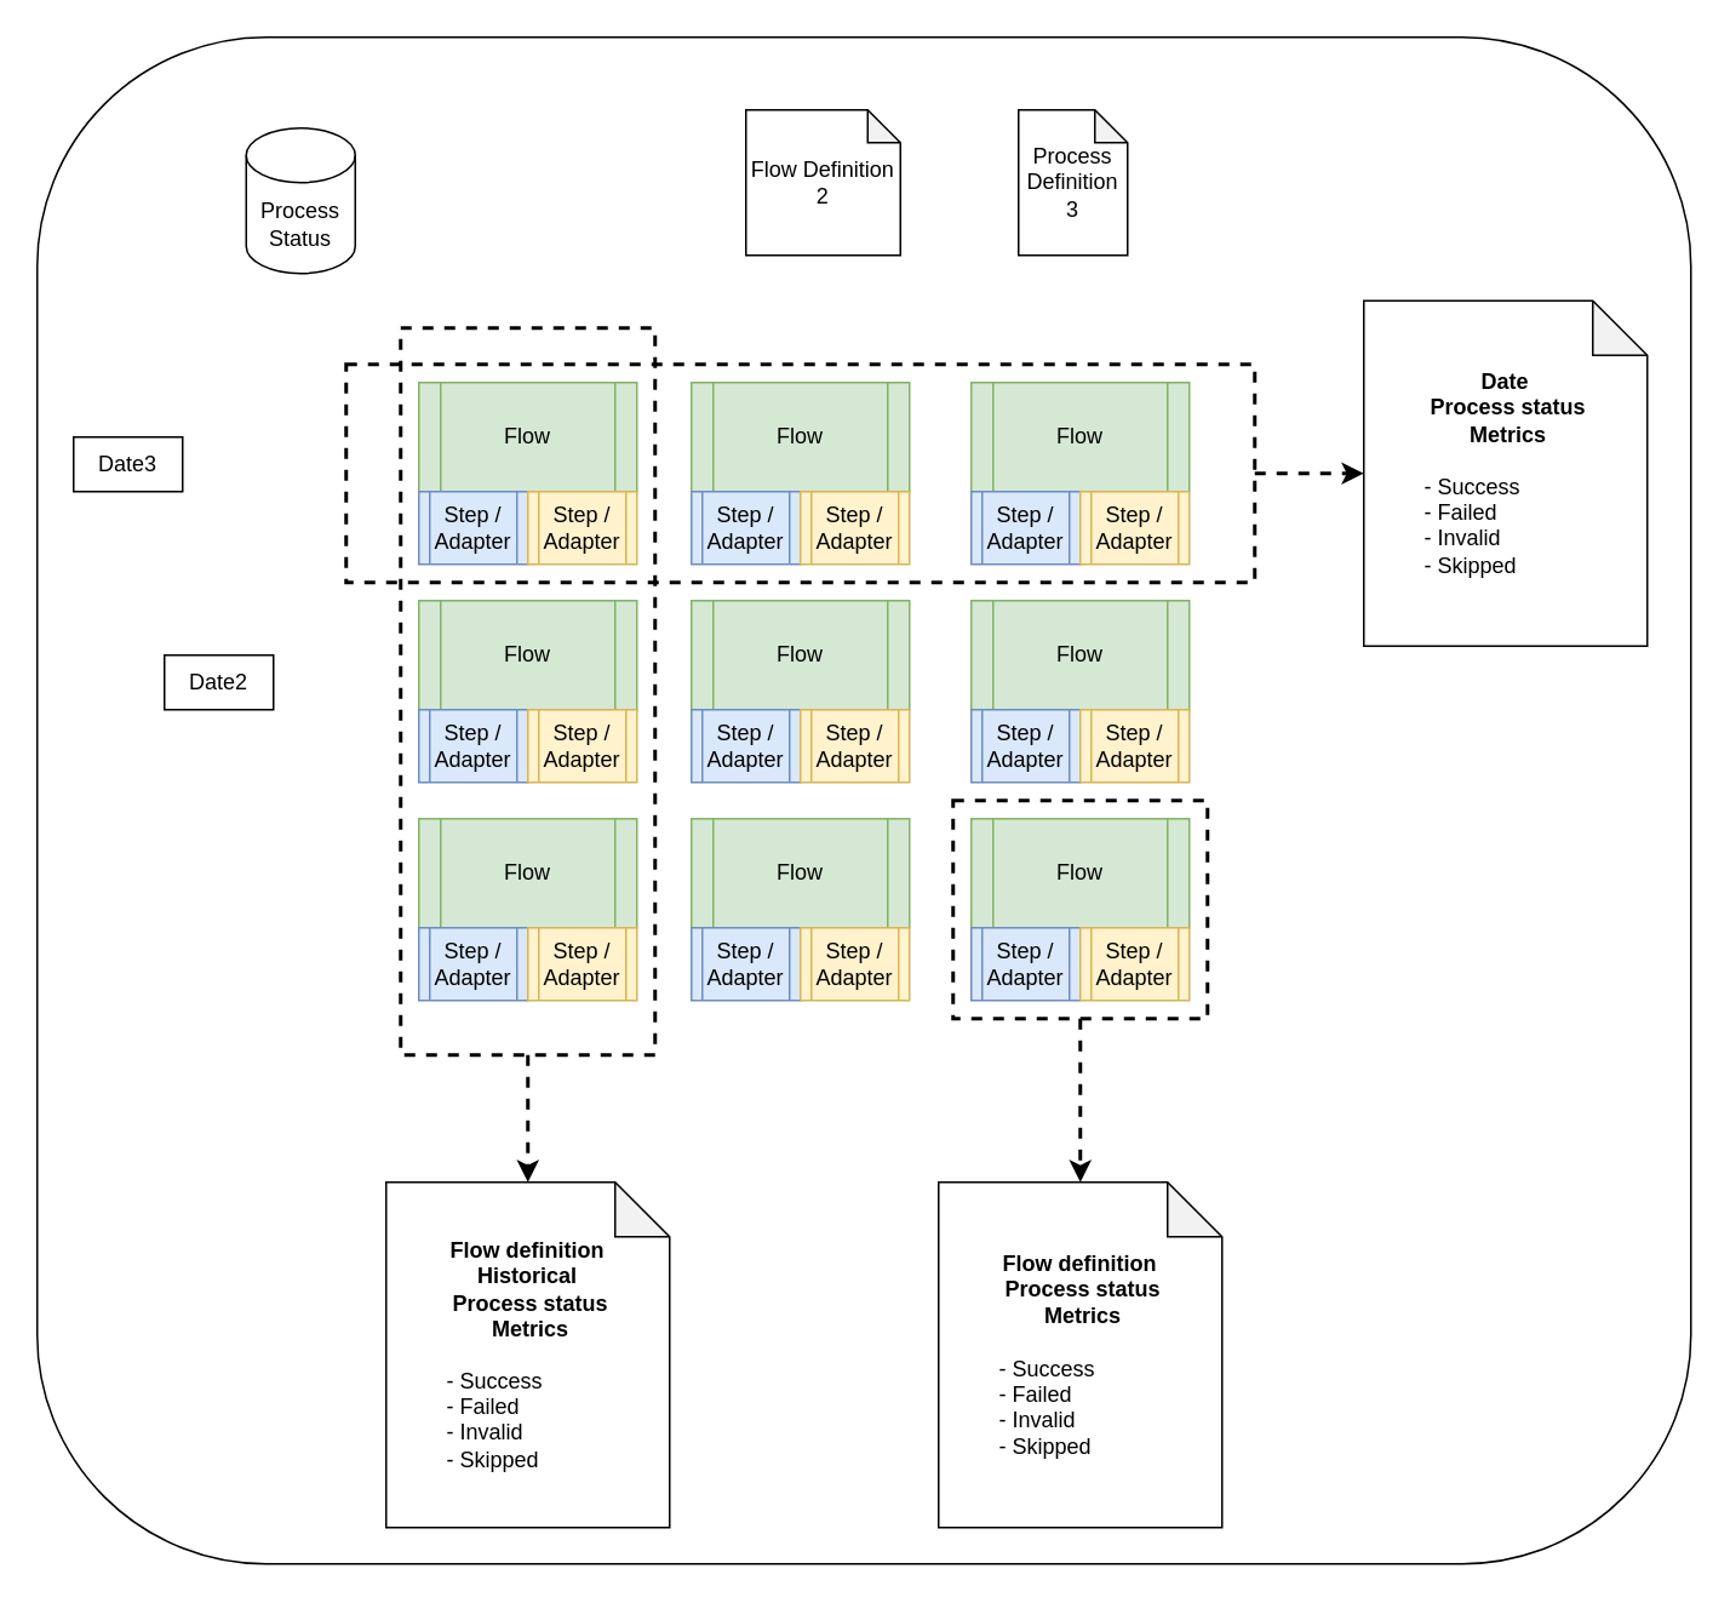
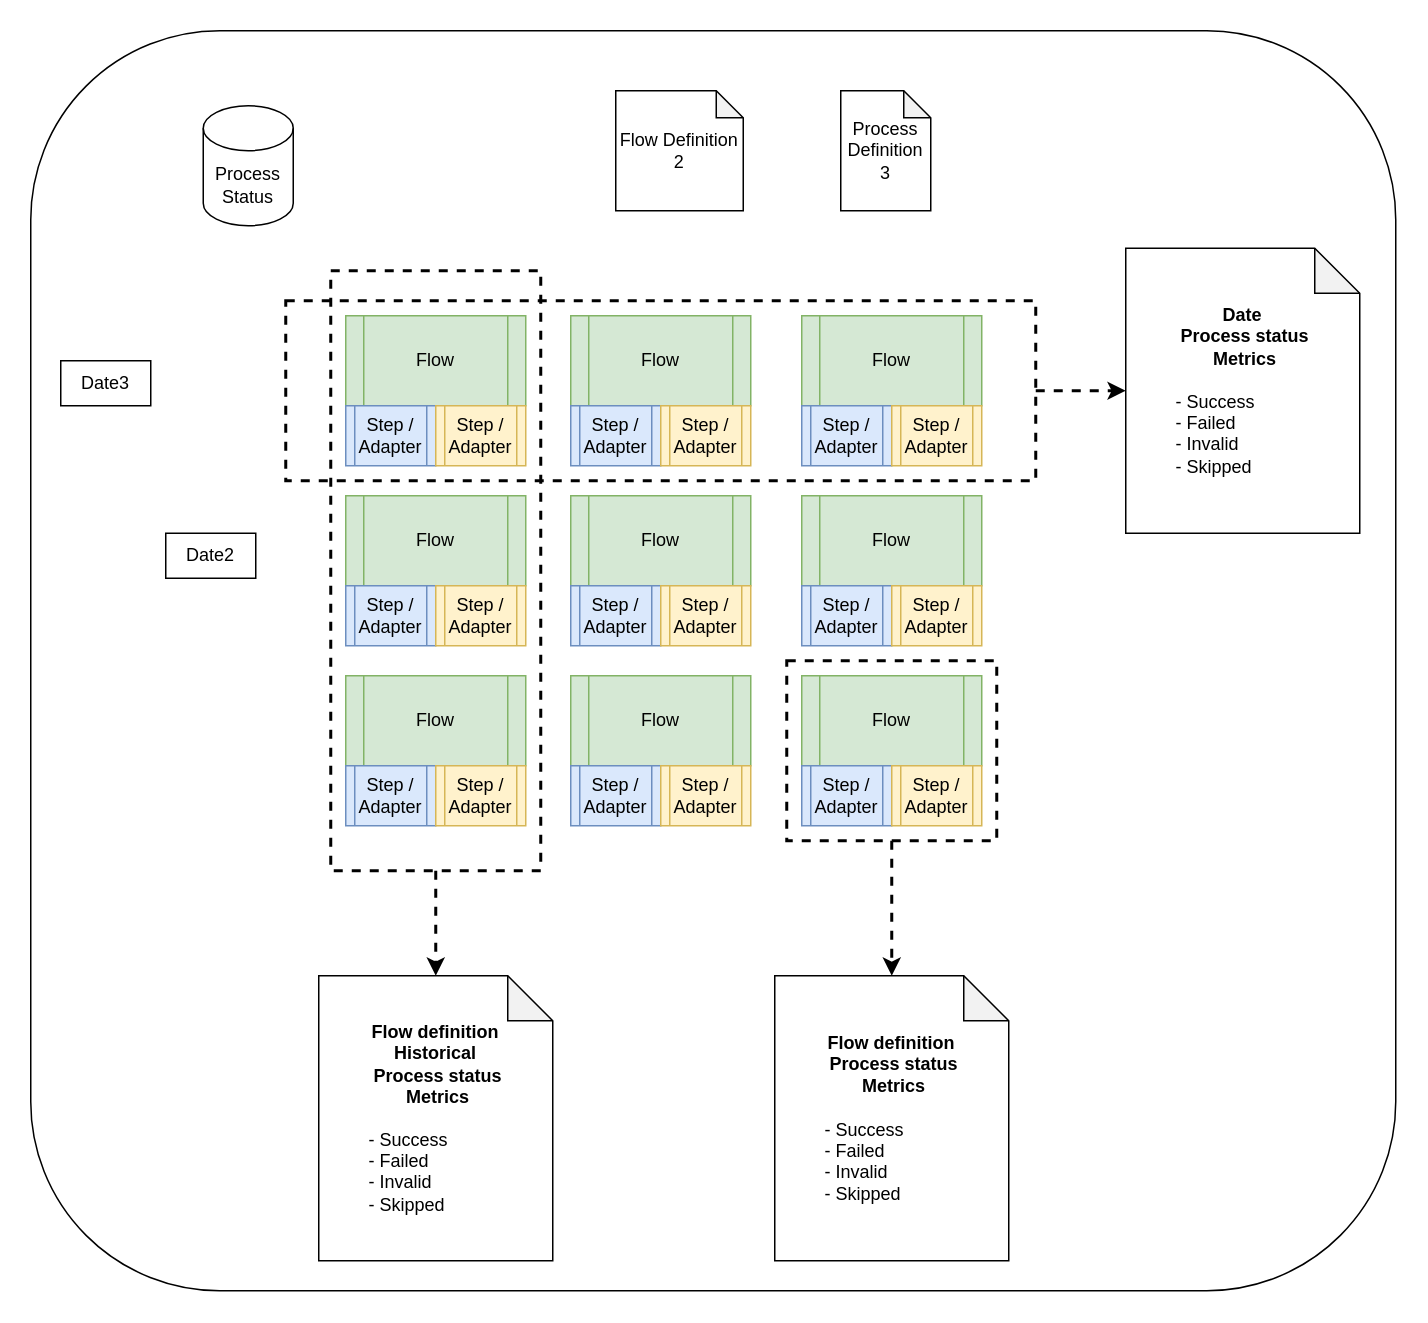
- <mxCell id="32" value="Date2" style="text;html=1;strokeColor=default;fillColor=none;align=center;verticalAlign=middle;whiteSpace=wrap;rounded=0;" vertex="1" parent="1"><mxGeometry x="90" y="360" width="60" height="30" as="geometry" /></mxCell>
+ <mxCell id="32" value="Date2" style="text;html=1;strokeColor=default;fillColor=none;align=center;verticalAlign=middle;whiteSpace=wrap;rounded=0;" vertex="1" parent="1"><mxGeometry x="110" y="355" width="60" height="30" as="geometry" /></mxCell>
